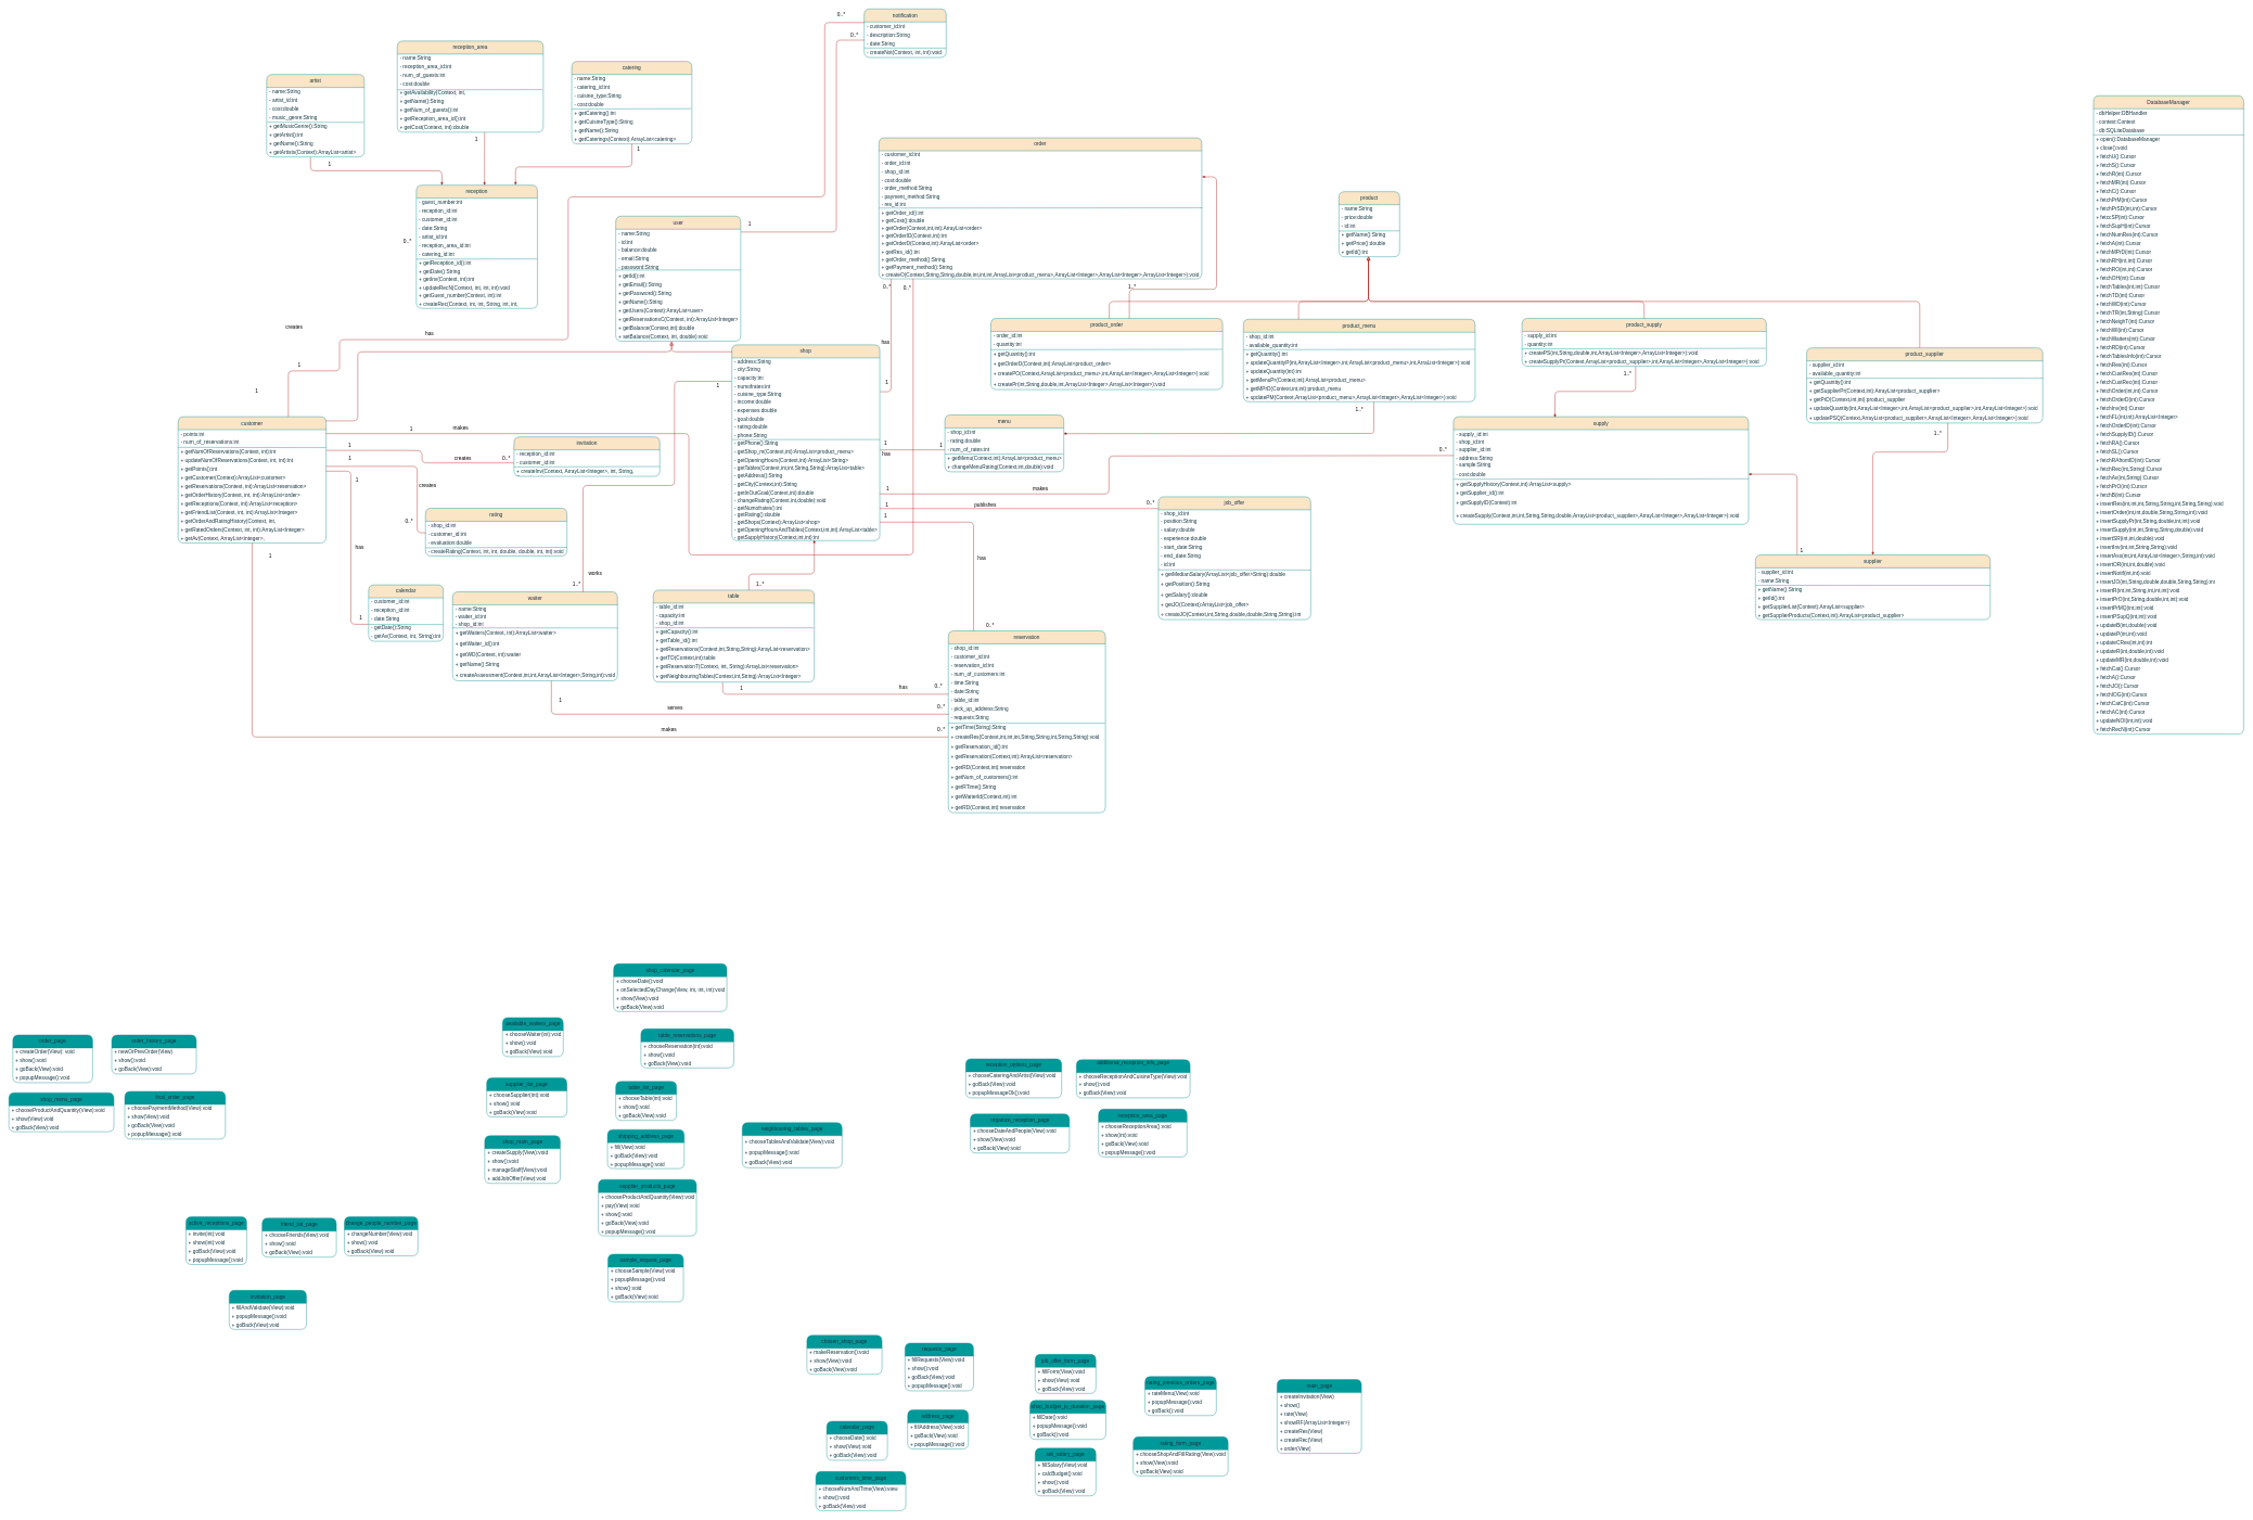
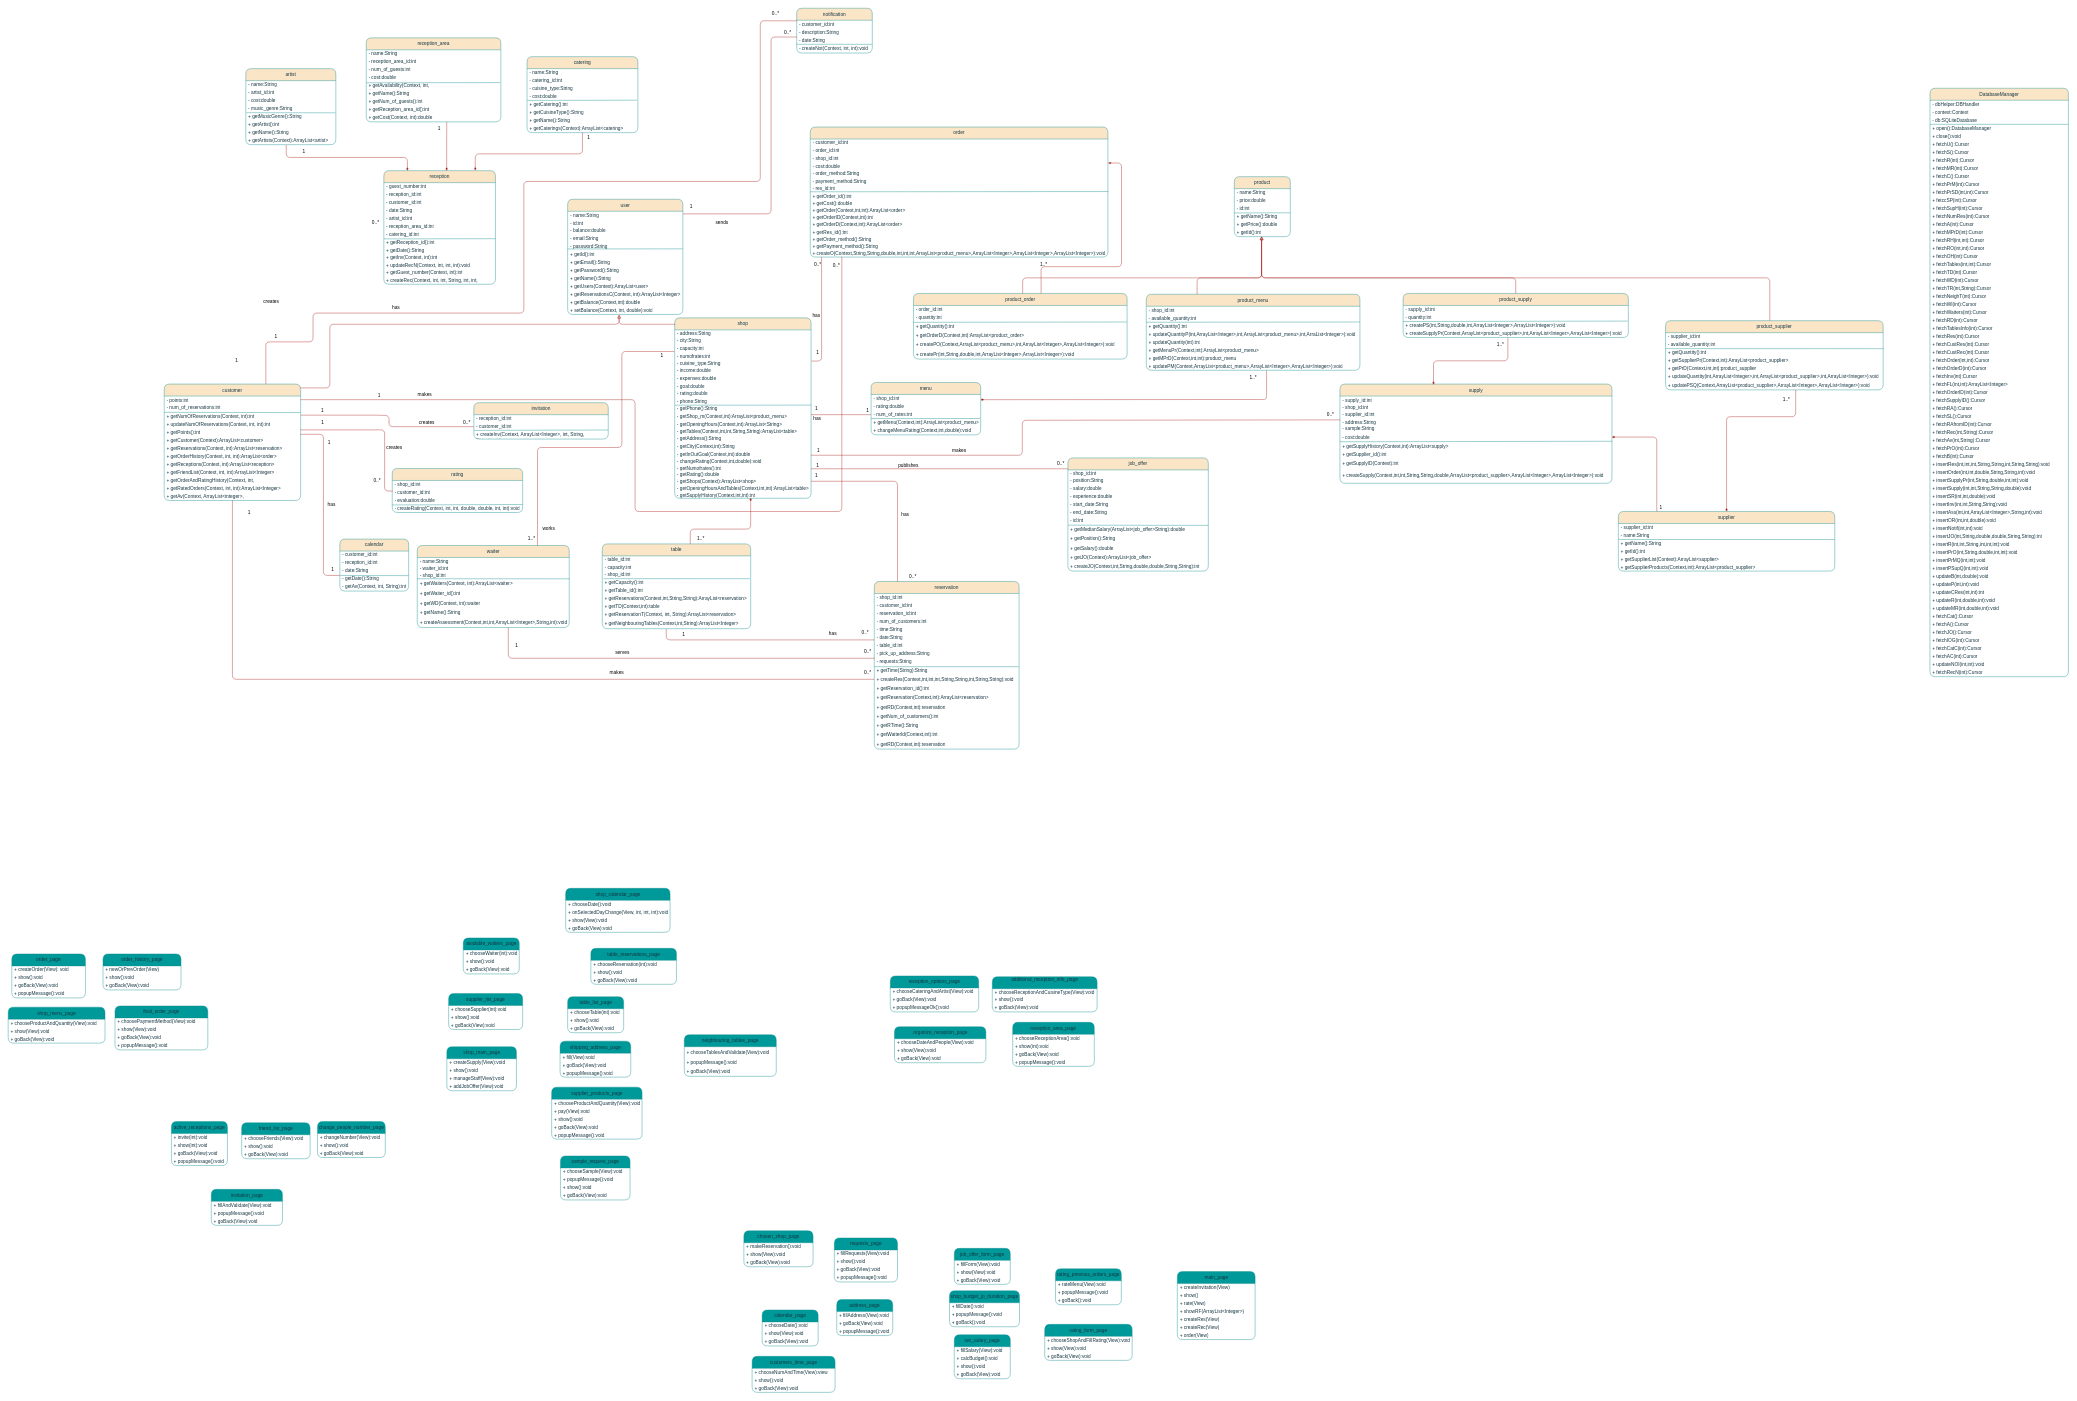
+ <mxCell id="335" value="sends" style="text;html=1;align=center;verticalAlign=middle;resizable=0;points=[];autosize=1;strokeColor=none;fillColor=none;" parent="1" vertex="1"><mxGeometry x="1779" y="544" width="50" height="26" as="geometry" /></mxCell>
